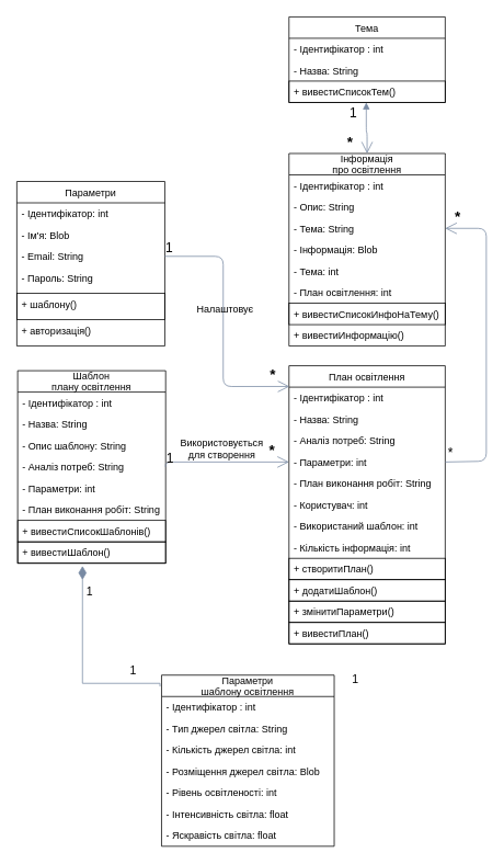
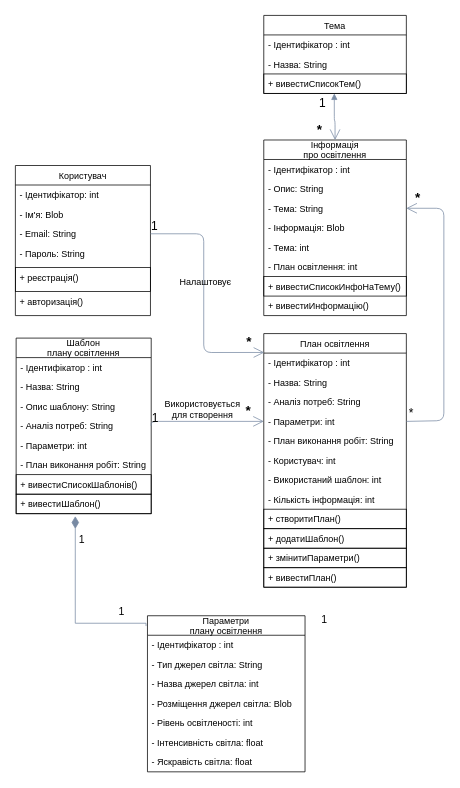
- <mxCell id="2" value="Параметри" style="swimlane;fontStyle=0;childLayout=stackLayout;horizontal=1;startSize=26;fillColor=none;horizontalStack=0;resizeParent=1;resizeParentMax=0;resizeLast=0;collapsible=1;marginBottom=0;labelBackgroundColor=none;strokeColor=#000000;fontColor=#000000;labelBorderColor=none;fontSize=12;" parent="1" vertex="1"><mxGeometry x="20" y="220" width="180" height="200" as="geometry"><mxRectangle x="39" y="-940" width="100" height="26" as="alternateBounds" /></mxGeometry></mxCell>
+ <mxCell id="2" value="Користувач" style="swimlane;fontStyle=0;childLayout=stackLayout;horizontal=1;startSize=26;fillColor=none;horizontalStack=0;resizeParent=1;resizeParentMax=0;resizeLast=0;collapsible=1;marginBottom=0;labelBackgroundColor=none;strokeColor=#000000;fontColor=#000000;labelBorderColor=none;fontSize=12;" parent="1" vertex="1"><mxGeometry x="20" y="220" width="180" height="200" as="geometry"><mxRectangle x="39" y="-940" width="100" height="26" as="alternateBounds" /></mxGeometry></mxCell>
- <mxCell id="7" value="+ шаблону()" style="text;strokeColor=default;fillColor=none;align=left;verticalAlign=top;spacingLeft=4;spacingRight=4;overflow=hidden;rotatable=0;points=[[0,0.5],[1,0.5]];portConstraint=eastwest;labelBackgroundColor=none;fontColor=#000000;labelBorderColor=none;" parent="2" vertex="1"><mxGeometry y="136" width="180" height="32" as="geometry" /></mxCell>
+ <mxCell id="7" value="+ реєстрація()" style="text;strokeColor=default;fillColor=none;align=left;verticalAlign=top;spacingLeft=4;spacingRight=4;overflow=hidden;rotatable=0;points=[[0,0.5],[1,0.5]];portConstraint=eastwest;labelBackgroundColor=none;fontColor=#000000;labelBorderColor=none;" parent="2" vertex="1"><mxGeometry y="136" width="180" height="32" as="geometry" /></mxCell>
- <mxCell id="44" value="Параметри &#10;шаблону освітлення" style="swimlane;fontStyle=0;childLayout=stackLayout;horizontal=1;startSize=26;fillColor=none;horizontalStack=0;resizeParent=1;resizeParentMax=0;resizeLast=0;collapsible=1;marginBottom=0;labelBackgroundColor=none;strokeColor=#000000;fontColor=#000000;labelBorderColor=none;" parent="1" vertex="1"><mxGeometry x="196" y="820" width="210" height="208" as="geometry" /></mxCell>
+ <mxCell id="44" value="Параметри &#10;плану освітлення" style="swimlane;fontStyle=0;childLayout=stackLayout;horizontal=1;startSize=26;fillColor=none;horizontalStack=0;resizeParent=1;resizeParentMax=0;resizeLast=0;collapsible=1;marginBottom=0;labelBackgroundColor=none;strokeColor=#000000;fontColor=#000000;labelBorderColor=none;" parent="1" vertex="1"><mxGeometry x="196" y="820" width="210" height="208" as="geometry" /></mxCell>
- <mxCell id="47" value="- Кількість джерел світла: int" style="text;strokeColor=none;fillColor=none;align=left;verticalAlign=top;spacingLeft=4;spacingRight=4;overflow=hidden;rotatable=0;points=[[0,0.5],[1,0.5]];portConstraint=eastwest;labelBackgroundColor=none;fontColor=#000000;labelBorderColor=none;" parent="44" vertex="1"><mxGeometry y="78" width="210" height="26" as="geometry" /></mxCell>
+ <mxCell id="47" value="- Назва джерел світла: int" style="text;strokeColor=none;fillColor=none;align=left;verticalAlign=top;spacingLeft=4;spacingRight=4;overflow=hidden;rotatable=0;points=[[0,0.5],[1,0.5]];portConstraint=eastwest;labelBackgroundColor=none;fontColor=#000000;labelBorderColor=none;" parent="44" vertex="1"><mxGeometry y="78" width="210" height="26" as="geometry" /></mxCell>
